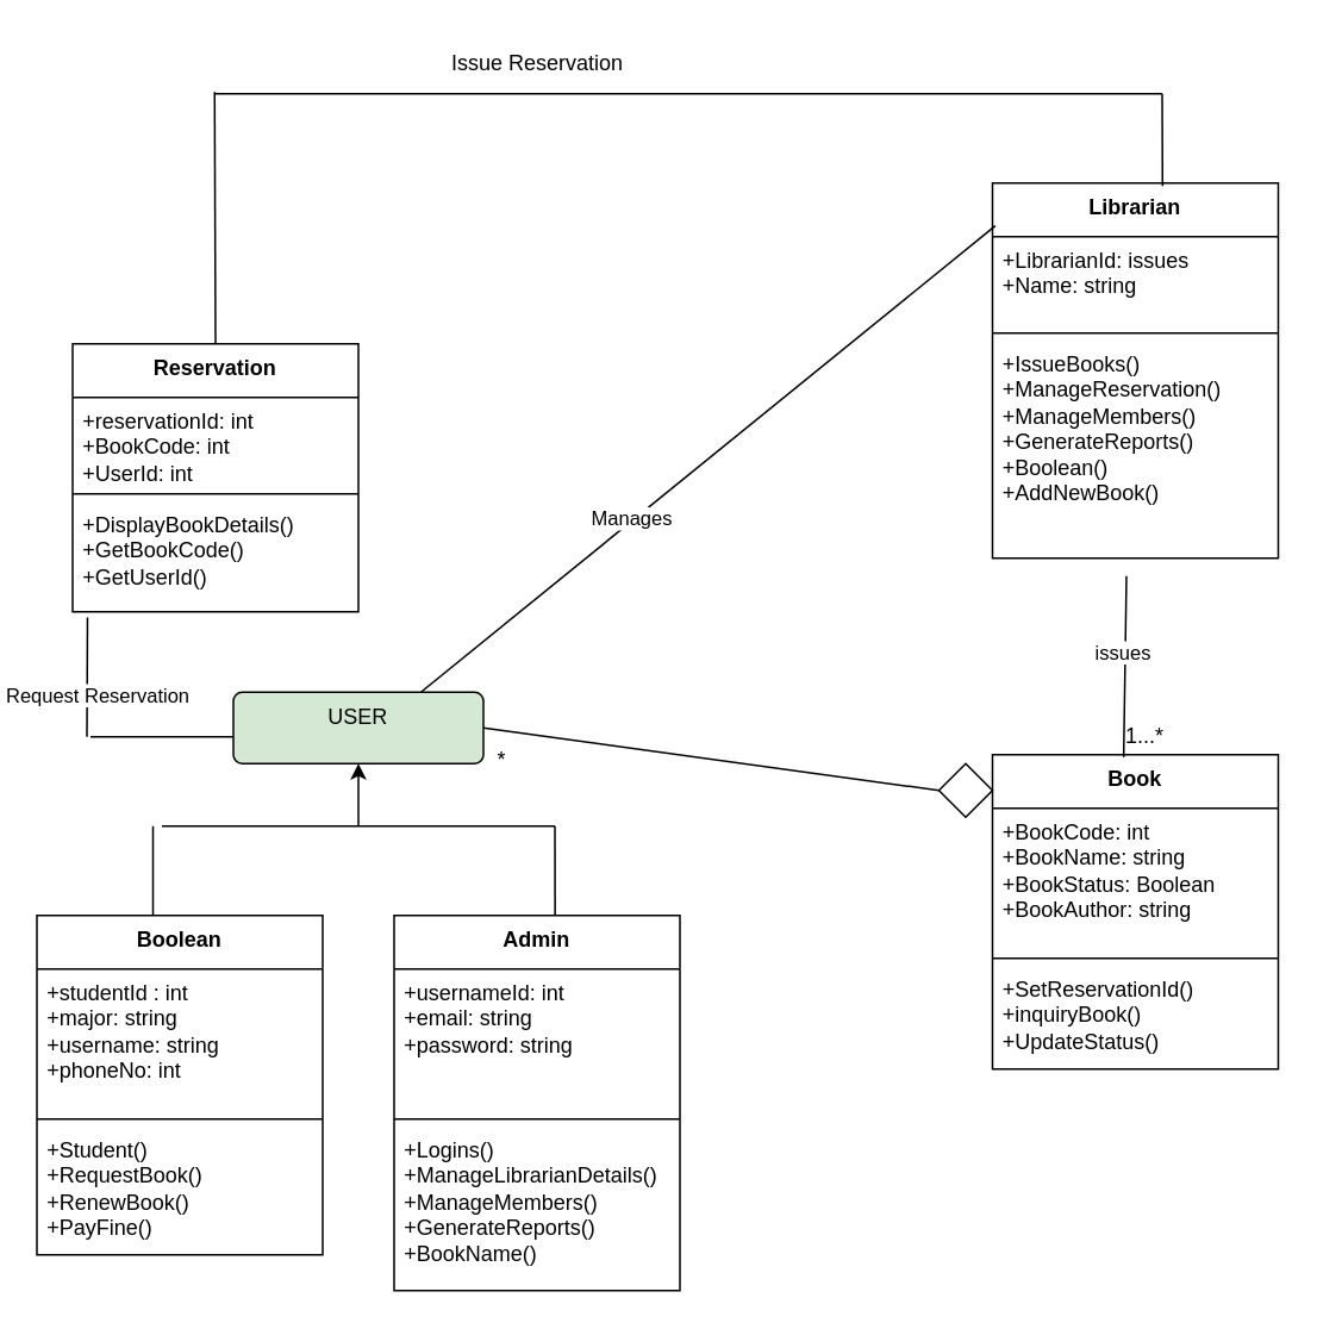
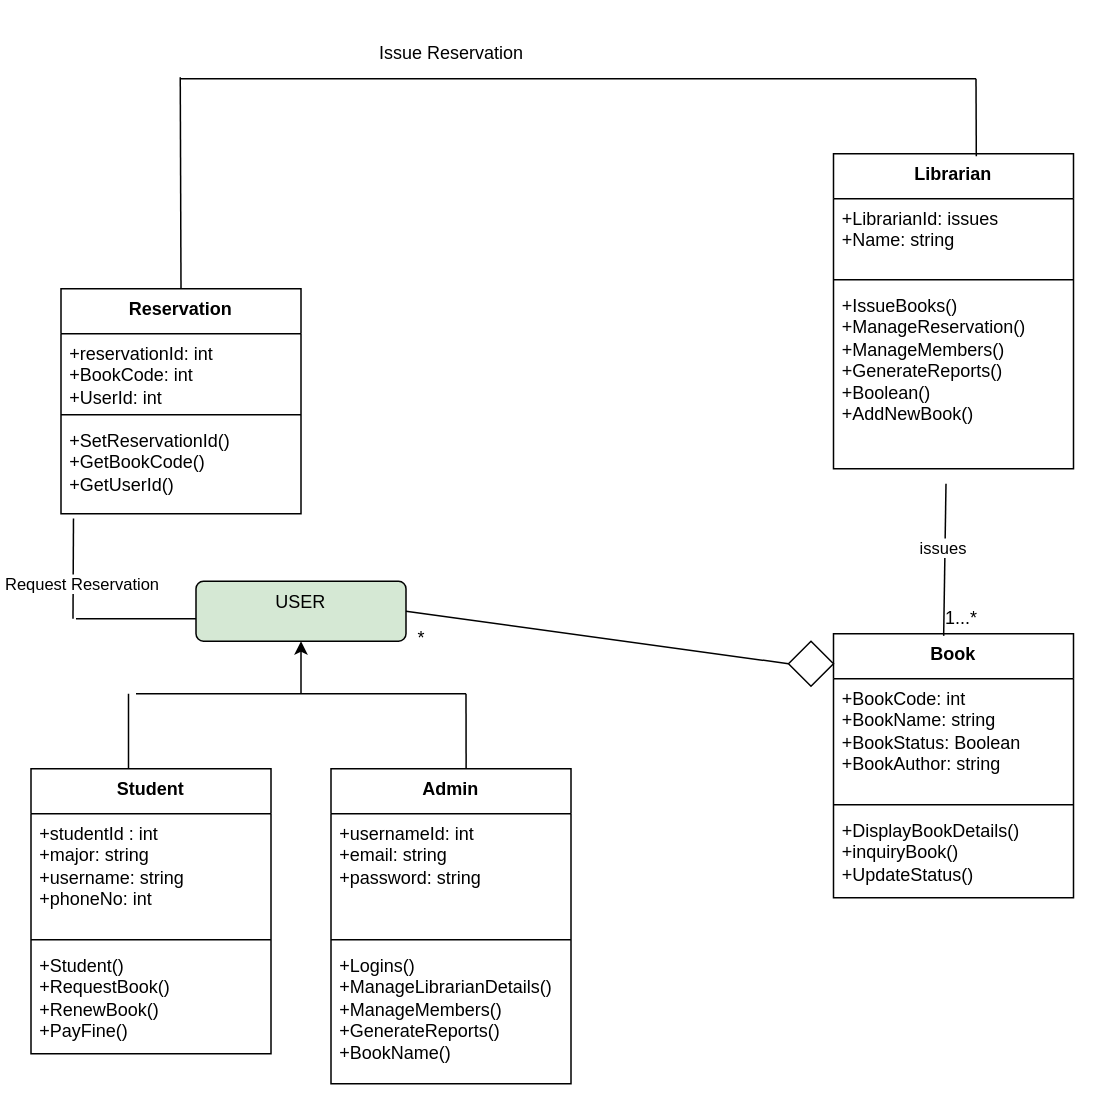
- <mxCell id="35" value="" style="endArrow=none;html=1;rounded=0;entryX=0.01;entryY=0.114;entryDx=0;entryDy=0;entryPerimeter=0;exitX=0.75;exitY=0;exitDx=0;exitDy=0;" parent="1" source="22" target="6" edge="1"><mxGeometry width="50" height="50" relative="1" as="geometry"><mxPoint x="420" y="232" as="sourcePoint" /><mxPoint x="470" y="182" as="targetPoint" /></mxGeometry></mxCell>
- <mxCell id="36" value="Manages" style="edgeLabel;html=1;align=center;verticalAlign=middle;resizable=0;points=[];" parent="35" vertex="1" connectable="0"><mxGeometry x="-0.26" y="2" relative="1" as="geometry"><mxPoint as="offset" /></mxGeometry></mxCell>
- <mxCell id="5" value="+DisplayBookDetails()&lt;br&gt;+GetBookCode()&lt;br&gt;+GetUserId()" style="text;strokeColor=none;fillColor=none;align=left;verticalAlign=top;spacingLeft=4;spacingRight=4;overflow=hidden;rotatable=0;points=[[0,0.5],[1,0.5]];portConstraint=eastwest;whiteSpace=wrap;html=1;" parent="2" vertex="1"><mxGeometry y="88" width="160" height="62" as="geometry" /></mxCell>
+ <mxCell id="5" value="+SetReservationId()&lt;br&gt;+GetBookCode()&lt;br&gt;+GetUserId()" style="text;strokeColor=none;fillColor=none;align=left;verticalAlign=top;spacingLeft=4;spacingRight=4;overflow=hidden;rotatable=0;points=[[0,0.5],[1,0.5]];portConstraint=eastwest;whiteSpace=wrap;html=1;" parent="2" vertex="1"><mxGeometry y="88" width="160" height="62" as="geometry" /></mxCell>
- <mxCell id="14" value="Boolean" style="swimlane;fontStyle=1;align=center;verticalAlign=top;childLayout=stackLayout;horizontal=1;startSize=30;horizontalStack=0;resizeParent=1;resizeParentMax=0;resizeLast=0;collapsible=1;marginBottom=0;whiteSpace=wrap;html=1;" parent="1" vertex="1"><mxGeometry x="20" y="512" width="160" height="190" as="geometry" /></mxCell>
+ <mxCell id="14" value="Student" style="swimlane;fontStyle=1;align=center;verticalAlign=top;childLayout=stackLayout;horizontal=1;startSize=30;horizontalStack=0;resizeParent=1;resizeParentMax=0;resizeLast=0;collapsible=1;marginBottom=0;whiteSpace=wrap;html=1;" parent="1" vertex="1"><mxGeometry x="20" y="512" width="160" height="190" as="geometry" /></mxCell>
- <mxCell id="13" value="+SetReservationId()&lt;br&gt;+inquiryBook()&lt;br&gt;+UpdateStatus()" style="text;strokeColor=none;fillColor=none;align=left;verticalAlign=top;spacingLeft=4;spacingRight=4;overflow=hidden;rotatable=0;points=[[0,0.5],[1,0.5]];portConstraint=eastwest;whiteSpace=wrap;html=1;" parent="10" vertex="1"><mxGeometry y="118" width="160" height="58" as="geometry" /></mxCell>
+ <mxCell id="13" value="+DisplayBookDetails()&lt;br&gt;+inquiryBook()&lt;br&gt;+UpdateStatus()" style="text;strokeColor=none;fillColor=none;align=left;verticalAlign=top;spacingLeft=4;spacingRight=4;overflow=hidden;rotatable=0;points=[[0,0.5],[1,0.5]];portConstraint=eastwest;whiteSpace=wrap;html=1;" parent="10" vertex="1"><mxGeometry y="118" width="160" height="58" as="geometry" /></mxCell>
